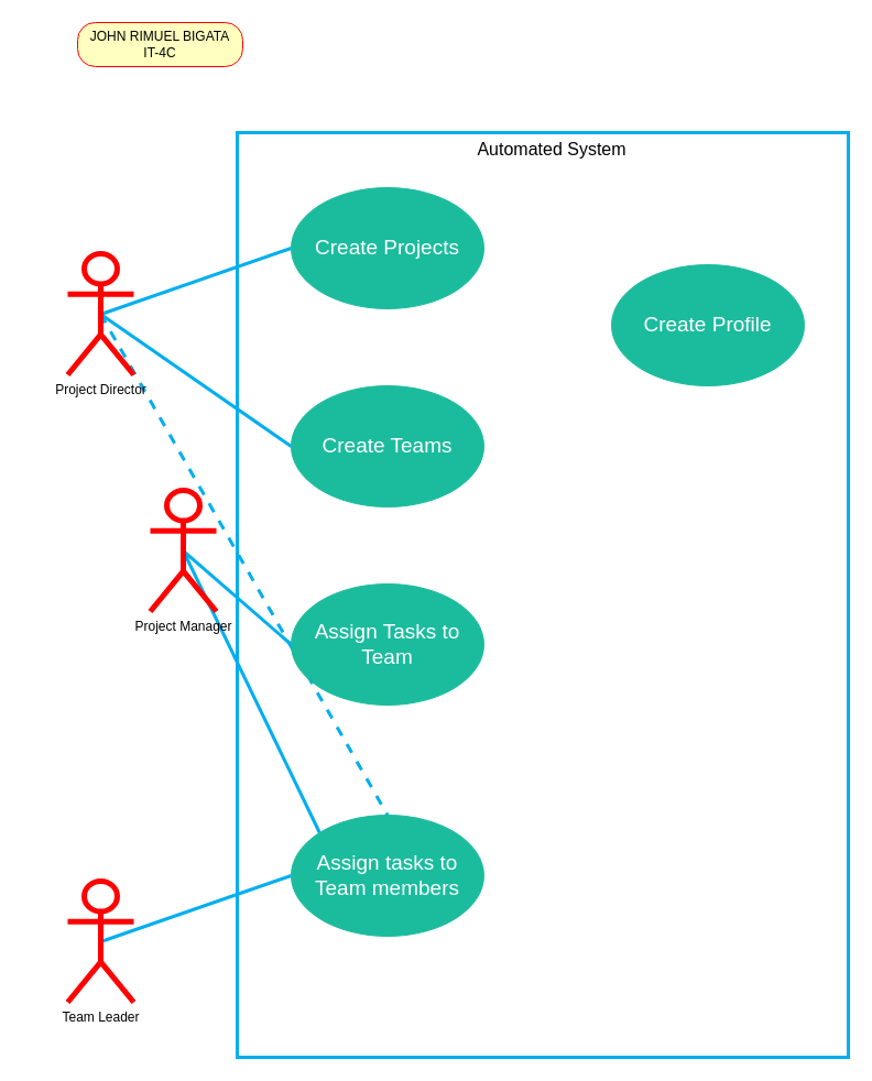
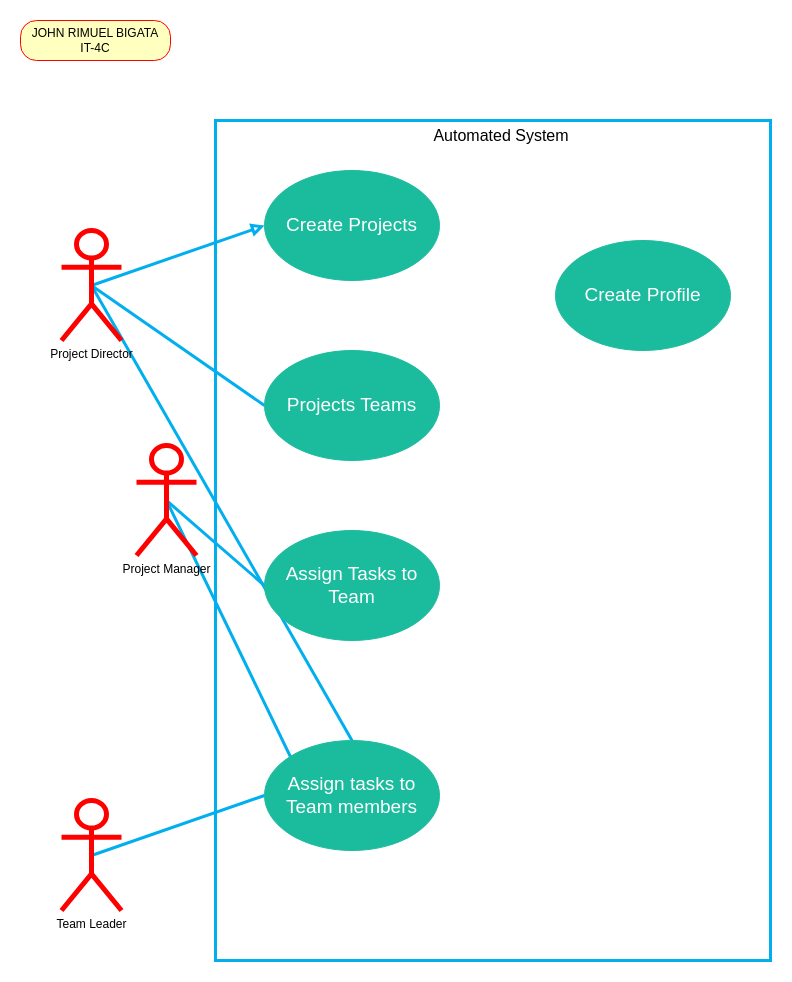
- <mxCell id="12" value="JOHN RIMUEL BIGATA&lt;br&gt;IT-4C" style="rounded=1;whiteSpace=wrap;html=1;arcSize=40;fontColor=#000000;fillColor=#ffffc0;strokeColor=#ff0000;" vertex="1" parent="1"><mxGeometry x="70" y="20" width="150" height="40" as="geometry" /></mxCell>
+ <mxCell id="12" value="JOHN RIMUEL BIGATA&lt;br&gt;IT-4C" style="rounded=1;whiteSpace=wrap;html=1;arcSize=40;fontColor=#000000;fillColor=#ffffc0;strokeColor=#ff0000;" vertex="1" parent="1"><mxGeometry x="20" y="20" width="150" height="40" as="geometry" /></mxCell>
- <mxCell id="3" style="orthogonalLoop=1;jettySize=auto;html=1;exitX=0.5;exitY=0.5;exitDx=0;exitDy=0;exitPerimeter=0;entryX=0;entryY=0.5;entryDx=0;entryDy=0;strokeWidth=3;strokeColor=#01aeee;rounded=0;endArrow=none;endFill=0;" edge="1" parent="1" source="6" target="13"><mxGeometry relative="1" as="geometry" /></mxCell>
+ <mxCell id="3" style="orthogonalLoop=1;jettySize=auto;html=1;exitX=0.5;exitY=0.5;exitDx=0;exitDy=0;exitPerimeter=0;entryX=0;entryY=0.5;entryDx=0;entryDy=0;strokeWidth=3;strokeColor=#01aeee;rounded=0;endArrow=block;endFill=0;" edge="1" parent="1" source="6" target="13"><mxGeometry relative="1" as="geometry" /></mxCell>
- <mxCell id="14" value="Create Teams" style="ellipse;whiteSpace=wrap;html=1;fillColor=#1bbc9d;fontSize=19;fontColor=#FFFFFF;strokeColor=#1BBC9D;" vertex="1" parent="1"><mxGeometry x="264" y="350" width="175" height="110" as="geometry" /></mxCell>
+ <mxCell id="14" value="Projects Teams" style="ellipse;whiteSpace=wrap;html=1;fillColor=#1bbc9d;fontSize=19;fontColor=#FFFFFF;strokeColor=#1BBC9D;" vertex="1" parent="1"><mxGeometry x="264" y="350" width="175" height="110" as="geometry" /></mxCell>
- <mxCell id="5" style="edgeStyle=none;rounded=0;orthogonalLoop=1;jettySize=auto;html=1;exitX=0.5;exitY=0.5;exitDx=0;exitDy=0;exitPerimeter=0;entryX=0.5;entryY=0;entryDx=0;entryDy=0;strokeWidth=3;strokeColor=#01aeee;endFill=0;endArrow=none;dashed=1;" edge="1" parent="1" source="6" target="16"><mxGeometry relative="1" as="geometry" /></mxCell>
+ <mxCell id="5" style="edgeStyle=none;rounded=0;orthogonalLoop=1;jettySize=auto;html=1;exitX=0.5;exitY=0.5;exitDx=0;exitDy=0;exitPerimeter=0;entryX=0.5;entryY=0;entryDx=0;entryDy=0;strokeWidth=3;strokeColor=#01aeee;endFill=0;endArrow=none;" edge="1" parent="1" source="6" target="16"><mxGeometry relative="1" as="geometry" /></mxCell>
